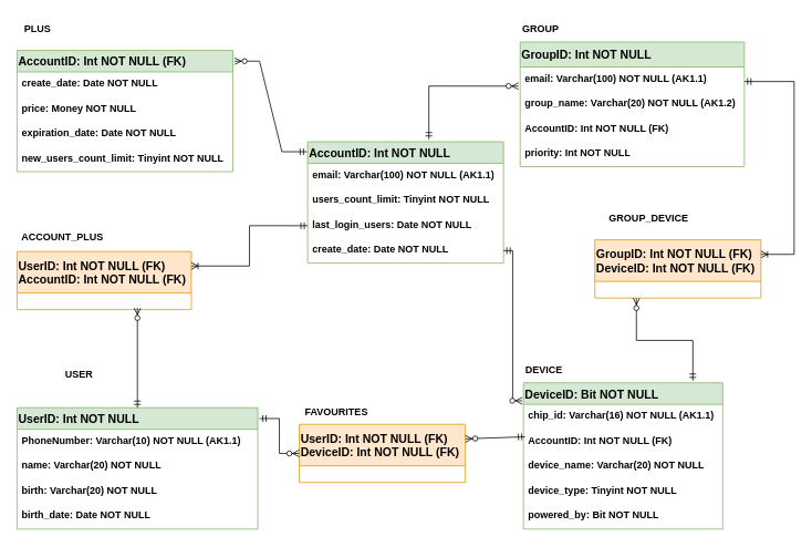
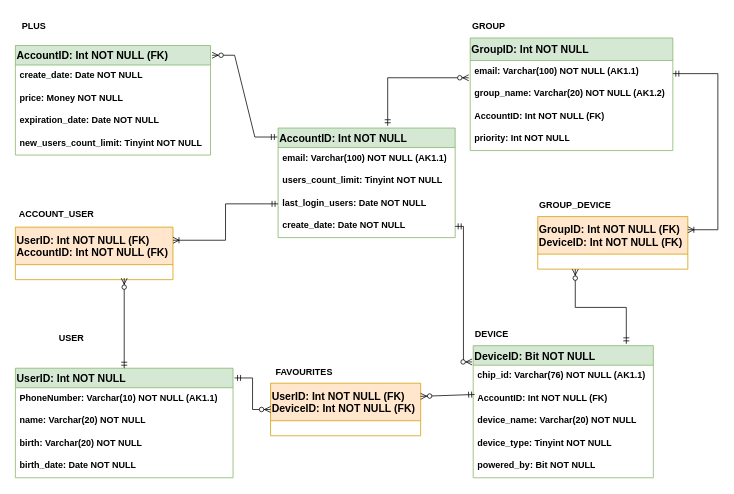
- <mxCell id="44" value="&lt;b&gt;GROUP_DEVICE&lt;/b&gt;" style="text;strokeColor=none;align=center;fillColor=none;html=1;verticalAlign=middle;whiteSpace=wrap;rounded=0;" parent="1" vertex="1"><mxGeometry x="731" y="248" width="100" height="30" as="geometry" /></mxCell>
+ <mxCell id="44" value="&lt;b&gt;GROUP_DEVICE&lt;/b&gt;" style="text;strokeColor=none;align=center;fillColor=none;html=1;verticalAlign=middle;whiteSpace=wrap;rounded=0;" parent="1" vertex="1"><mxGeometry x="716" y="258" width="100" height="30" as="geometry" /></mxCell>
- <mxCell id="42" value="&lt;b&gt;ACCOUNT_PLUS&lt;/b&gt;" style="text;strokeColor=none;align=center;fillColor=none;html=1;verticalAlign=middle;whiteSpace=wrap;rounded=0;" parent="1" vertex="1"><mxGeometry y="270" width="110" height="30" as="geometry" x="20" /></mxCell>
+ <mxCell id="42" value="&lt;b&gt;ACCOUNT_USER&lt;/b&gt;" style="text;strokeColor=none;align=center;fillColor=none;html=1;verticalAlign=middle;whiteSpace=wrap;rounded=0;" parent="1" vertex="1"><mxGeometry y="270" width="110" height="30" as="geometry" x="20" /></mxCell>
- <mxCell id="20" value="&lt;b&gt;chip_id: Varchar(16) NOT NULL (AK1.1)&lt;/b&gt;" style="text;strokeColor=none;fillColor=none;spacingLeft=4;spacingRight=4;overflow=hidden;rotatable=0;points=[[0,0.5],[1,0.5]];portConstraint=eastwest;fontSize=12;whiteSpace=wrap;html=1;" parent="19" vertex="1"><mxGeometry y="26" width="240" height="30" as="geometry" /></mxCell>
+ <mxCell id="20" value="&lt;b&gt;chip_id: Varchar(76) NOT NULL (AK1.1)&lt;/b&gt;" style="text;strokeColor=none;fillColor=none;spacingLeft=4;spacingRight=4;overflow=hidden;rotatable=0;points=[[0,0.5],[1,0.5]];portConstraint=eastwest;fontSize=12;whiteSpace=wrap;html=1;" parent="19" vertex="1"><mxGeometry y="26" width="240" height="30" as="geometry" /></mxCell>
